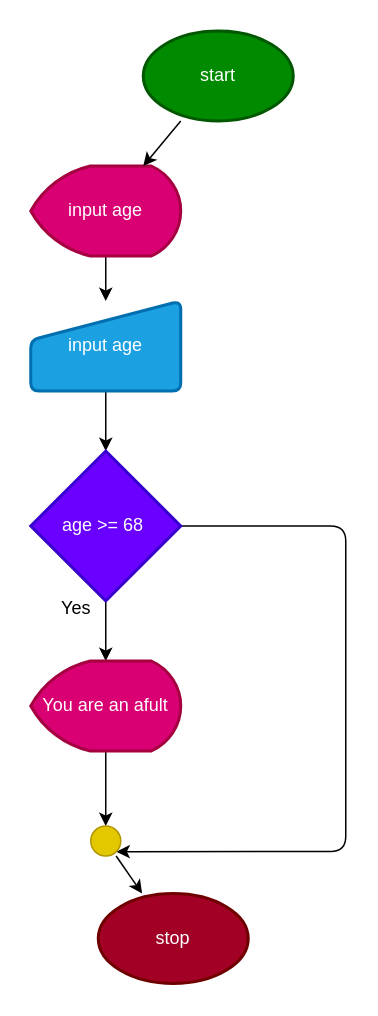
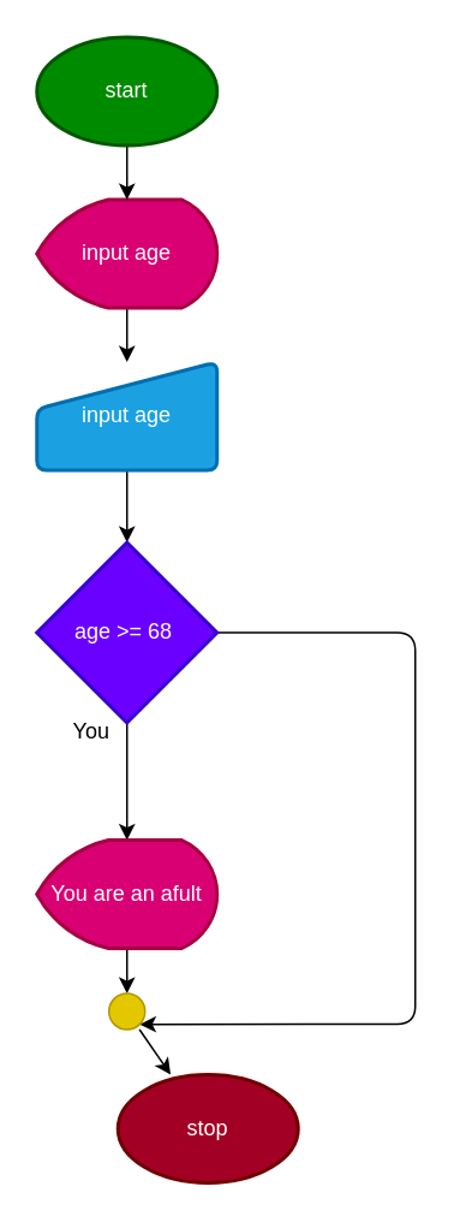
- <mxCell id="13" value="start" style="strokeWidth=2;html=1;shape=mxgraph.flowchart.start_1;whiteSpace=wrap;fillColor=#008a00;fontColor=#ffffff;strokeColor=#005700;" parent="1" vertex="1"><mxGeometry x="95" y="20" width="100" height="60" as="geometry" /></mxCell>
+ <mxCell id="13" value="start" style="strokeWidth=2;html=1;shape=mxgraph.flowchart.start_1;whiteSpace=wrap;fillColor=#008a00;fontColor=#ffffff;strokeColor=#005700;" parent="1" vertex="1"><mxGeometry x="20" y="20" width="100" height="60" as="geometry" /></mxCell>
- <mxCell id="11" value="Yes" style="text;html=1;align=center;verticalAlign=middle;resizable=0;points=[];autosize=1;strokeColor=none;fillColor=none;" parent="1" vertex="1"><mxGeometry x="30" y="390" width="40" height="30" as="geometry" /></mxCell>
+ <mxCell id="11" value="You" style="text;html=1;align=center;verticalAlign=middle;resizable=0;points=[];autosize=1;strokeColor=none;fillColor=none;" parent="1" vertex="1"><mxGeometry x="30" y="390" width="40" height="30" as="geometry" /></mxCell>
- <mxCell id="10" value="You are an afult" style="strokeWidth=2;html=1;shape=mxgraph.flowchart.display;whiteSpace=wrap;fillColor=#d80073;fontColor=#ffffff;strokeColor=#A50040;" parent="1" vertex="1"><mxGeometry x="20" y="440" width="100" height="60" as="geometry" /></mxCell>
+ <mxCell id="10" value="You are an afult" style="strokeWidth=2;html=1;shape=mxgraph.flowchart.display;whiteSpace=wrap;fillColor=#d80073;fontColor=#ffffff;strokeColor=#A50040;" parent="1" vertex="1"><mxGeometry x="20" y="465" width="100" height="60" as="geometry" /></mxCell>
